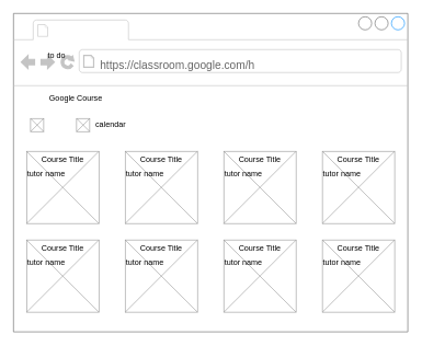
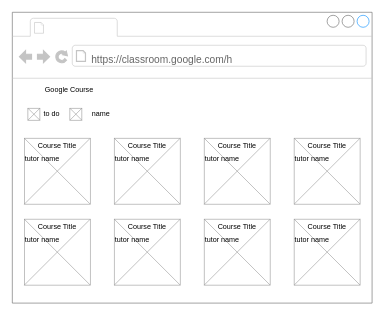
- <mxCell id="10" value="to do" style="text;html=1;strokeColor=none;fillColor=none;align=center;verticalAlign=middle;whiteSpace=wrap;rounded=0;" vertex="1" parent="2"><mxGeometry x="46" y="55" width="40" height="20" as="geometry" /></mxCell>
+ <mxCell id="10" value="to do" style="text;html=1;strokeColor=none;fillColor=none;align=center;verticalAlign=middle;whiteSpace=wrap;rounded=0;" vertex="1" parent="2"><mxGeometry x="46" y="160" width="40" height="20" as="geometry" /></mxCell>
- <mxCell id="11" value="calendar" style="text;html=1;strokeColor=none;fillColor=none;align=center;verticalAlign=middle;whiteSpace=wrap;rounded=0;" vertex="1" parent="2"><mxGeometry x="116" y="160" width="64" height="20" as="geometry" /></mxCell>
+ <mxCell id="11" value="name" style="text;html=1;strokeColor=none;fillColor=none;align=center;verticalAlign=middle;whiteSpace=wrap;rounded=0;" vertex="1" parent="2"><mxGeometry x="116" y="160" width="64" height="20" as="geometry" /></mxCell>
